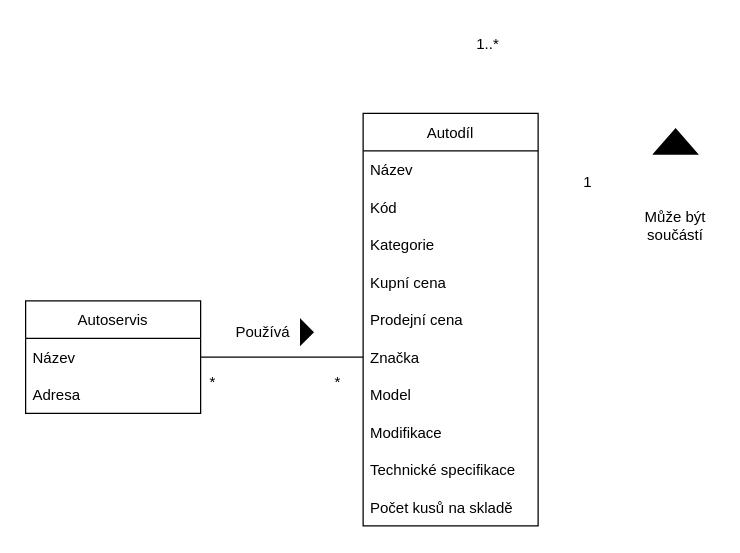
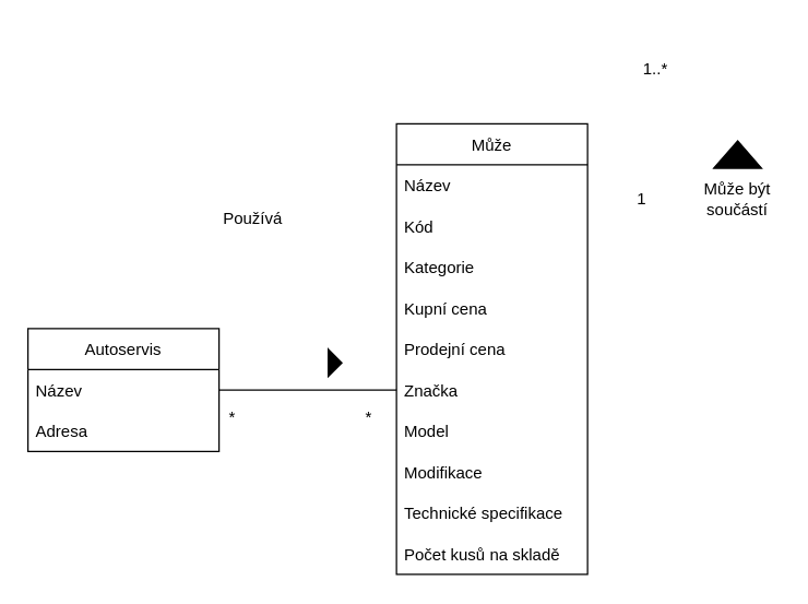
- <mxCell id="24" value="1..*" style="text;html=1;strokeColor=none;fillColor=none;align=center;verticalAlign=middle;whiteSpace=wrap;rounded=0;" vertex="1" parent="1"><mxGeometry x="360" y="20" width="60" height="30" as="geometry" /></mxCell>
+ <mxCell id="24" value="1..*" style="text;html=1;strokeColor=none;fillColor=none;align=center;verticalAlign=middle;whiteSpace=wrap;rounded=0;" vertex="1" parent="1"><mxGeometry x="450" y="35" width="60" height="30" as="geometry" /></mxCell>
- <mxCell id="5" value="Autodíl" style="swimlane;fontStyle=0;childLayout=stackLayout;horizontal=1;startSize=30;horizontalStack=0;resizeParent=1;resizeParentMax=0;resizeLast=0;collapsible=1;marginBottom=0;" vertex="1" parent="1"><mxGeometry x="290" y="90" width="140" height="330" as="geometry" /></mxCell>
+ <mxCell id="5" value="Může" style="swimlane;fontStyle=0;childLayout=stackLayout;horizontal=1;startSize=30;horizontalStack=0;resizeParent=1;resizeParentMax=0;resizeLast=0;collapsible=1;marginBottom=0;" vertex="1" parent="1"><mxGeometry x="290" y="90" width="140" height="330" as="geometry" /></mxCell>
- <mxCell id="21" value="Může být součástí" style="text;html=1;strokeColor=none;fillColor=none;align=center;verticalAlign=middle;whiteSpace=wrap;rounded=0;" vertex="1" parent="1"><mxGeometry x="510" y="165" width="60" height="30" as="geometry" /></mxCell>
+ <mxCell id="21" value="Může být součástí" style="text;html=1;strokeColor=none;fillColor=none;align=center;verticalAlign=middle;whiteSpace=wrap;rounded=0;" vertex="1" parent="1"><mxGeometry x="510" y="130" width="60" height="30" as="geometry" /></mxCell>
- <mxCell id="17" value="Používá" style="text;html=1;strokeColor=none;fillColor=none;align=center;verticalAlign=middle;whiteSpace=wrap;rounded=0;" vertex="1" parent="1"><mxGeometry x="180" y="250" width="60" height="30" as="geometry" /></mxCell>
+ <mxCell id="17" value="Používá" style="text;html=1;strokeColor=none;fillColor=none;align=center;verticalAlign=middle;whiteSpace=wrap;rounded=0;" vertex="1" parent="1"><mxGeometry x="155" y="145" width="60" height="30" as="geometry" /></mxCell>
